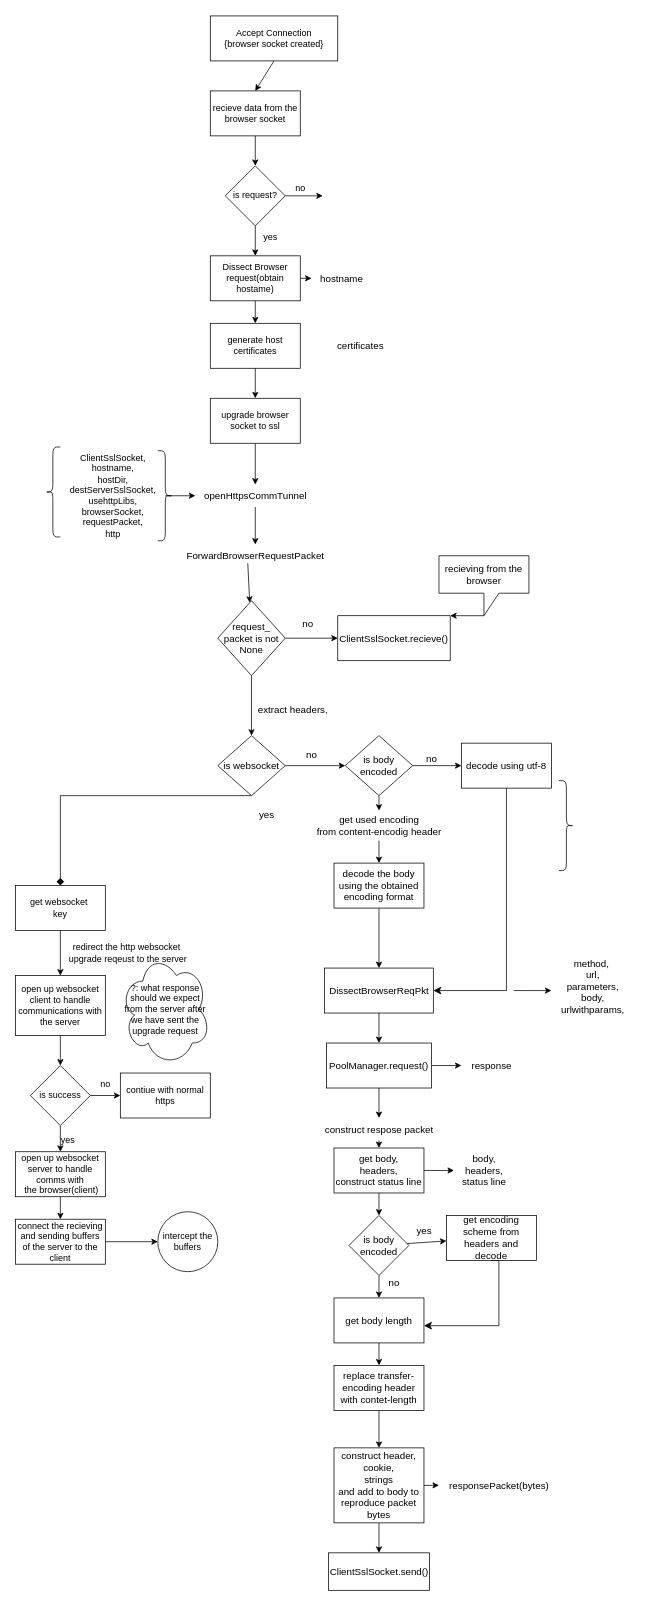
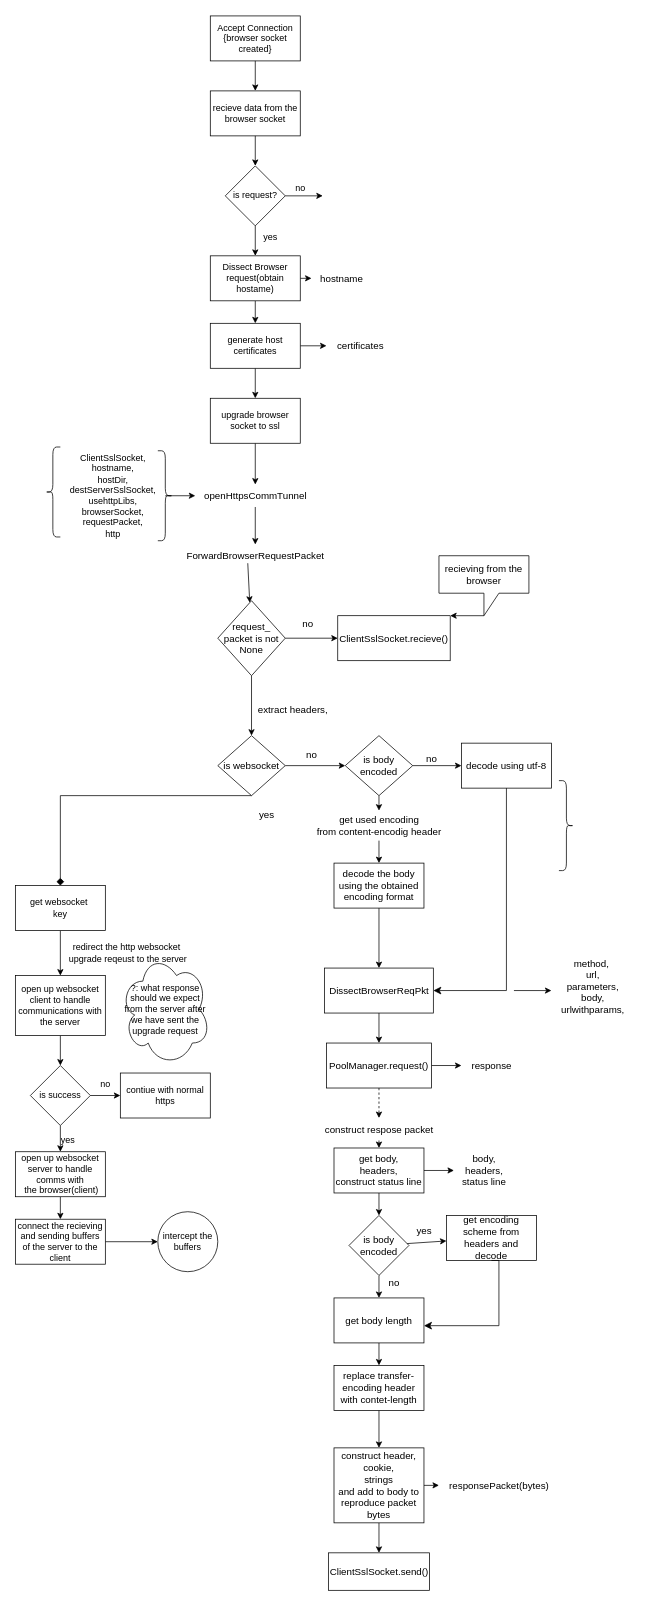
- <mxCell id="2" value="Accept Connection&lt;br&gt;{browser socket created}" style="rounded=0;whiteSpace=wrap;html=1;" parent="1" vertex="1"><mxGeometry x="280" y="20" width="170" height="60" as="geometry" /></mxCell>
+ <mxCell id="2" value="Accept Connection&lt;br&gt;{browser socket created}" style="rounded=0;whiteSpace=wrap;html=1;" parent="1" vertex="1"><mxGeometry x="280" y="20" width="120" height="60" as="geometry" /></mxCell>
+ <mxCell id="19" value="" style="edgeStyle=none;html=1;fontSize=13;" parent="1" source="20" target="24" edge="1"><mxGeometry relative="1" as="geometry" /></mxCell>
- <mxCell id="47" value="" style="edgeStyle=none;html=1;fontSize=13;" parent="1" source="48" target="51" edge="1"><mxGeometry relative="1" as="geometry" /></mxCell>
+ <mxCell id="47" value="" style="edgeStyle=none;html=1;fontSize=13;dashed=1;" parent="1" source="48" target="51" edge="1"><mxGeometry relative="1" as="geometry" /></mxCell>
